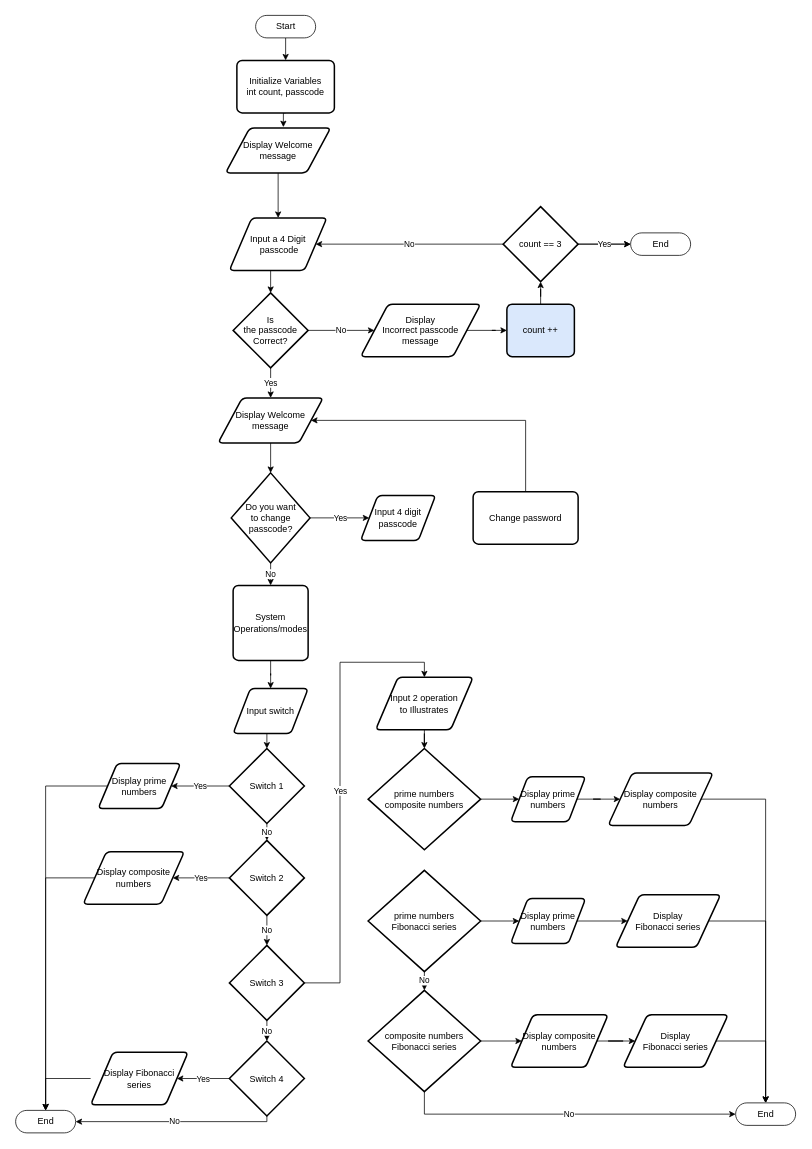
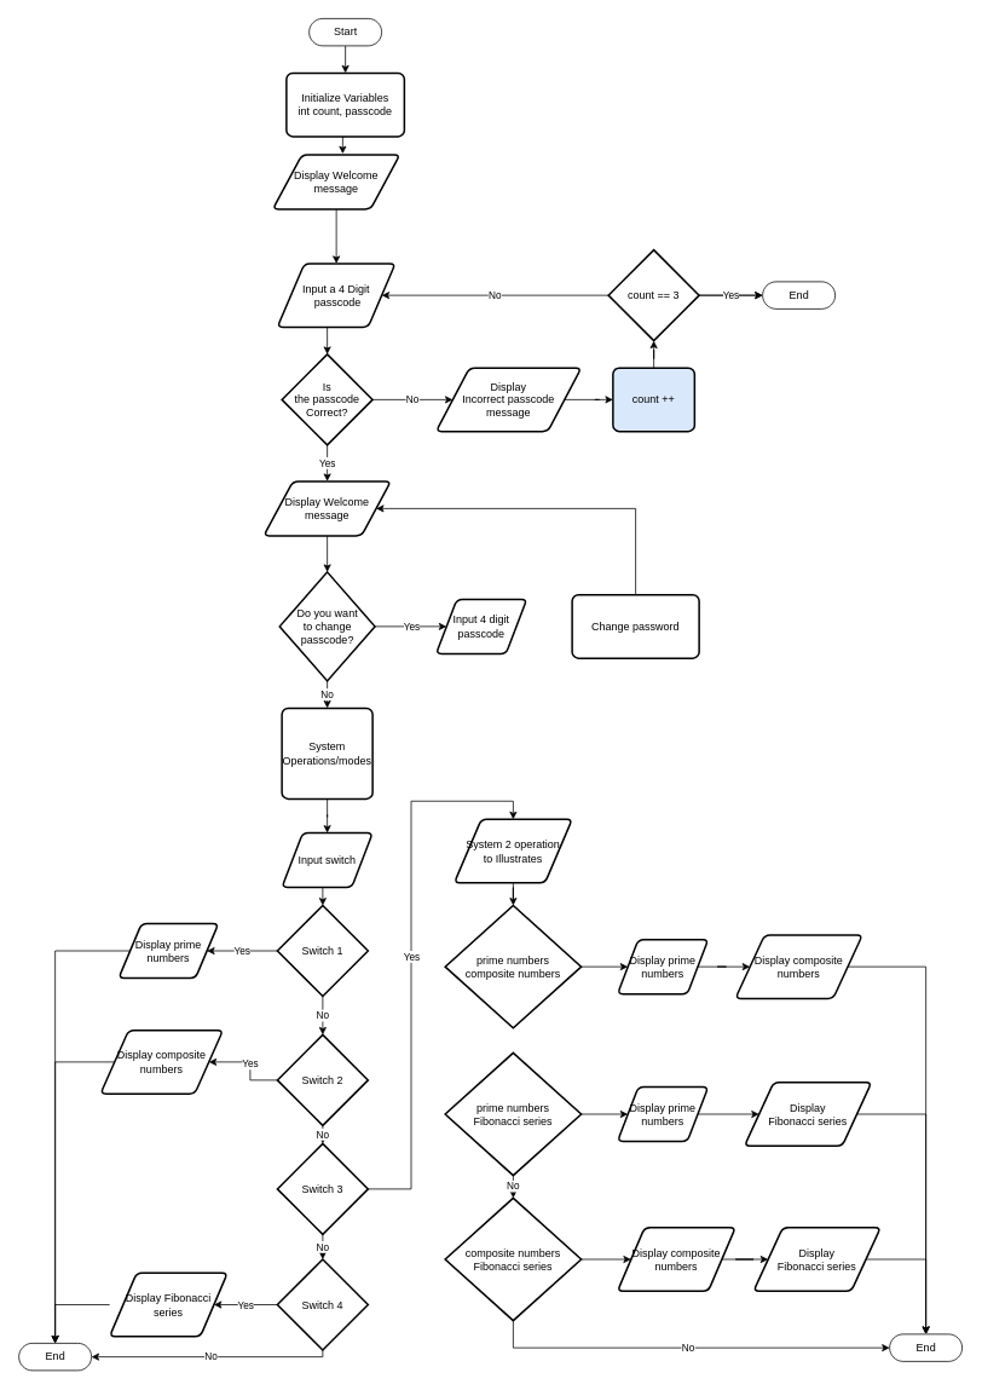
- <mxCell id="47" value="Input 2 operation&lt;br&gt;to Illustrates" style="shape=parallelogram;html=1;strokeWidth=2;perimeter=parallelogramPerimeter;whiteSpace=wrap;rounded=1;arcSize=12;size=0.23;" parent="1" vertex="1"><mxGeometry x="500" y="902.5" width="130" height="70" as="geometry" /></mxCell>
+ <mxCell id="47" value="System 2 operation&lt;br&gt;to Illustrates" style="shape=parallelogram;html=1;strokeWidth=2;perimeter=parallelogramPerimeter;whiteSpace=wrap;rounded=1;arcSize=12;size=0.23;" parent="1" vertex="1"><mxGeometry x="500" y="902.5" width="130" height="70" as="geometry" /></mxCell>
- <mxCell id="31" value="Switch 2" style="strokeWidth=2;html=1;shape=mxgraph.flowchart.decision;whiteSpace=wrap;" parent="1" vertex="1"><mxGeometry x="305" y="1120" width="100" height="100" as="geometry" /></mxCell>
+ <mxCell id="31" value="Switch 2" style="strokeWidth=2;html=1;shape=mxgraph.flowchart.decision;whiteSpace=wrap;" parent="1" vertex="1"><mxGeometry x="305" y="1140" width="100" height="100" as="geometry" /></mxCell>
